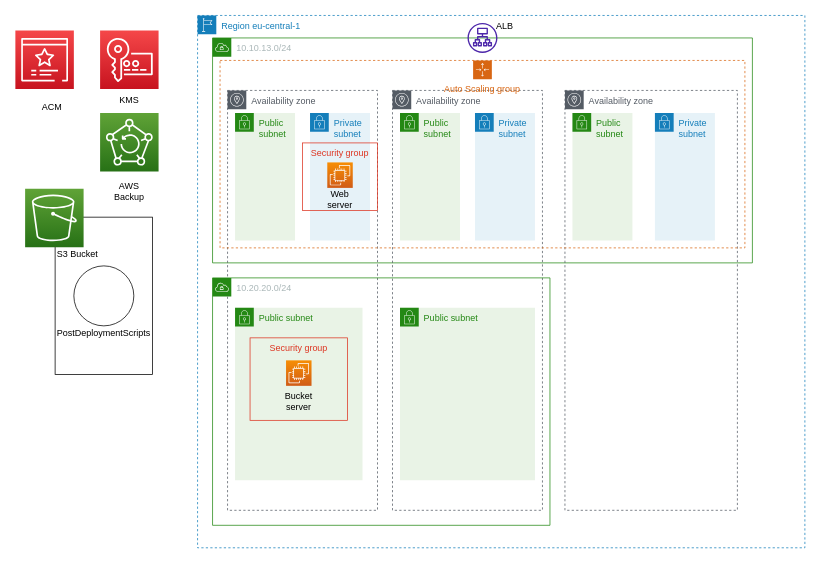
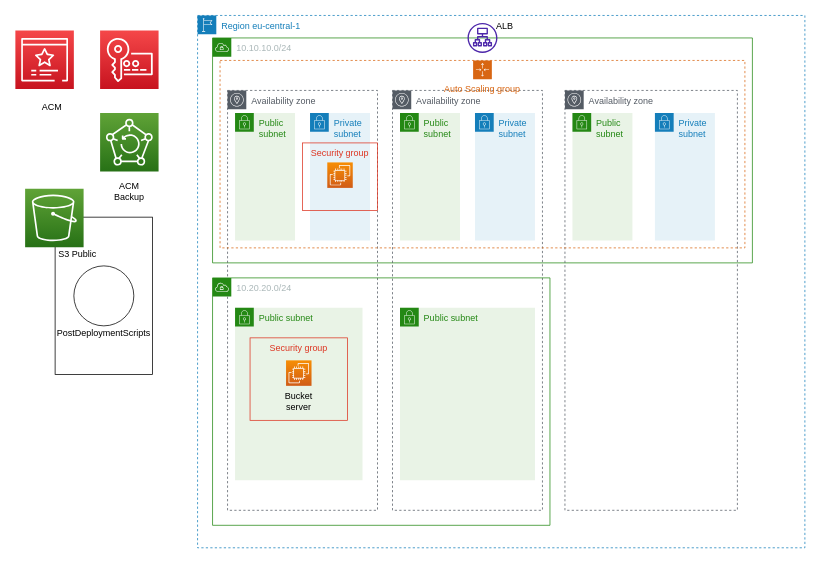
- <mxCell id="4" value="10.10.13.0/24" style="points=[[0,0],[0.25,0],[0.5,0],[0.75,0],[1,0],[1,0.25],[1,0.5],[1,0.75],[1,1],[0.75,1],[0.5,1],[0.25,1],[0,1],[0,0.75],[0,0.5],[0,0.25]];outlineConnect=0;gradientColor=none;html=1;whiteSpace=wrap;fontSize=12;fontStyle=0;container=1;pointerEvents=0;collapsible=0;recursiveResize=0;shape=mxgraph.aws4.group;grIcon=mxgraph.aws4.group_vpc;strokeColor=#248814;fillColor=none;verticalAlign=top;align=left;spacingLeft=30;fontColor=#AAB7B8;dashed=0;" parent="3" vertex="1"><mxGeometry x="20" y="30" width="720" height="300" as="geometry" /></mxCell>
+ <mxCell id="4" value="10.10.10.0/24" style="points=[[0,0],[0.25,0],[0.5,0],[0.75,0],[1,0],[1,0.25],[1,0.5],[1,0.75],[1,1],[0.75,1],[0.5,1],[0.25,1],[0,1],[0,0.75],[0,0.5],[0,0.25]];outlineConnect=0;gradientColor=none;html=1;whiteSpace=wrap;fontSize=12;fontStyle=0;container=1;pointerEvents=0;collapsible=0;recursiveResize=0;shape=mxgraph.aws4.group;grIcon=mxgraph.aws4.group_vpc;strokeColor=#248814;fillColor=none;verticalAlign=top;align=left;spacingLeft=30;fontColor=#AAB7B8;dashed=0;" parent="3" vertex="1"><mxGeometry x="20" y="30" width="720" height="300" as="geometry" /></mxCell>
- <mxCell id="30" value="KMS" style="text;html=1;strokeColor=none;fillColor=none;align=center;verticalAlign=middle;whiteSpace=wrap;rounded=0;" vertex="1" parent="1"><mxGeometry x="142" y="118" width="60" height="30" as="geometry" /></mxCell>
- <mxCell id="31" value="AWS Backup" style="text;html=1;strokeColor=none;fillColor=none;align=center;verticalAlign=middle;whiteSpace=wrap;rounded=0;" vertex="1" parent="1"><mxGeometry x="142" y="240" width="60" height="30" as="geometry" /></mxCell>
+ <mxCell id="31" value="ACM Backup" style="text;html=1;strokeColor=none;fillColor=none;align=center;verticalAlign=middle;whiteSpace=wrap;rounded=0;" vertex="1" parent="1"><mxGeometry x="142" y="240" width="60" height="30" as="geometry" /></mxCell>
- <mxCell id="20" value="Web server" style="text;html=1;strokeColor=none;fillColor=none;align=center;verticalAlign=middle;whiteSpace=wrap;rounded=0;" vertex="1" parent="4"><mxGeometry x="140" y="200" width="60" height="30" as="geometry" /></mxCell>
- <mxCell id="32" value="S3 Bucket" style="text;html=1;strokeColor=none;fillColor=none;align=center;verticalAlign=middle;whiteSpace=wrap;rounded=0;" vertex="1" parent="1"><mxGeometry x="73" y="324" width="60" height="30" as="geometry" /></mxCell>
+ <mxCell id="32" value="S3 Public" style="text;html=1;strokeColor=none;fillColor=none;align=center;verticalAlign=middle;whiteSpace=wrap;rounded=0;" vertex="1" parent="1"><mxGeometry x="73" y="324" width="60" height="30" as="geometry" /></mxCell>
